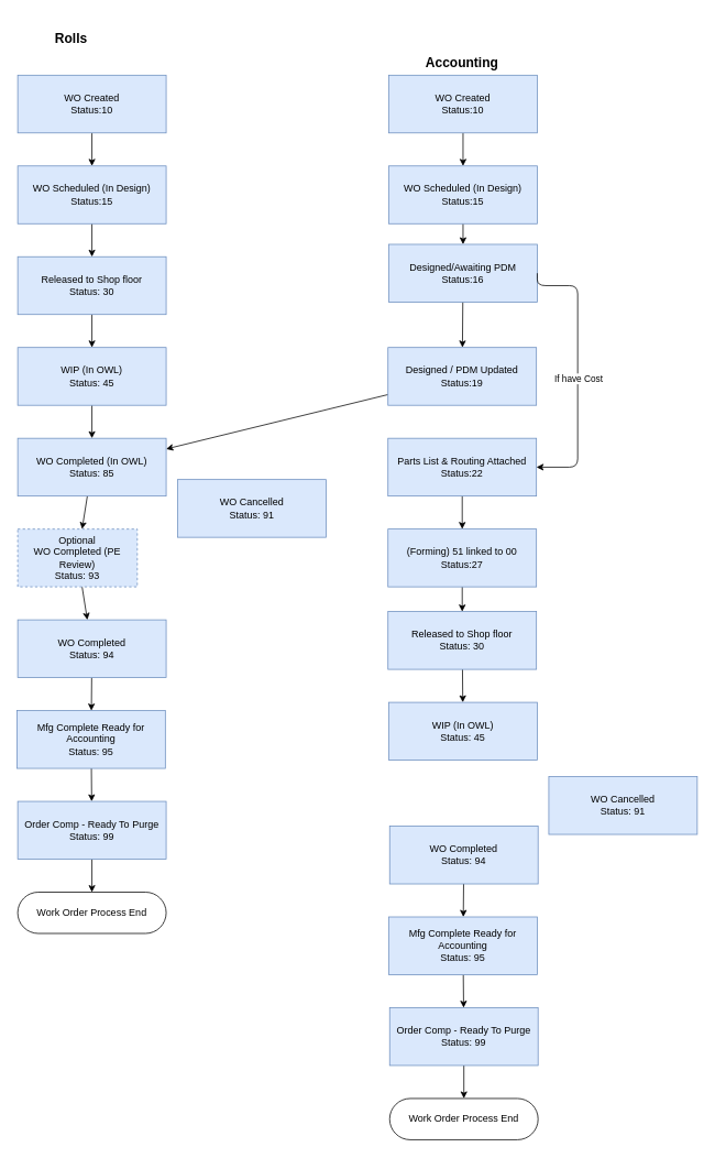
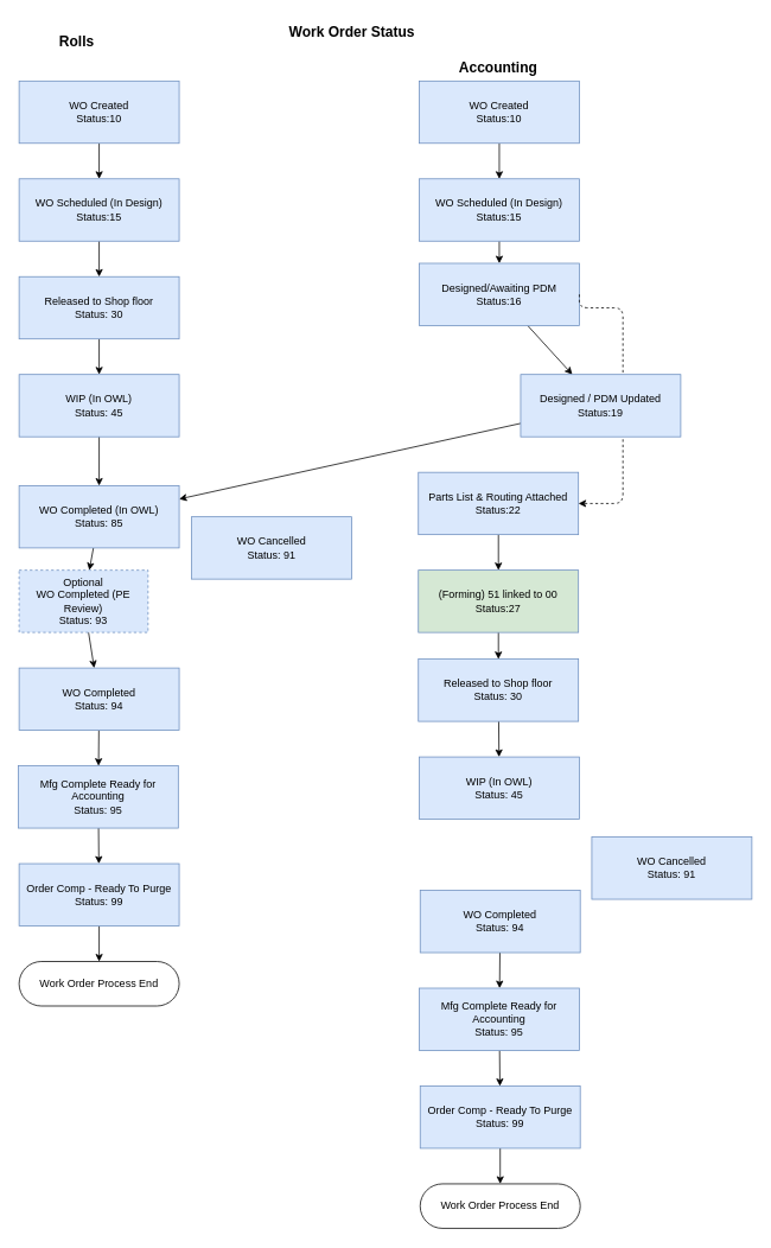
+ <mxCell id="7" value="&lt;font style=&quot;font-size: 16px&quot;&gt;&lt;b&gt;Work Order Status&lt;br&gt;&lt;/b&gt;&lt;/font&gt;" style="text;html=1;strokeColor=none;fillColor=none;align=center;verticalAlign=middle;whiteSpace=wrap;rounded=0;fontFamily=Helvetica;fontSize=12;fontColor=default;" parent="1" vertex="1"><mxGeometry x="161" y="20" width="469" height="30" as="geometry" /></mxCell>
- <mxCell id="43" style="edgeStyle=orthogonalEdgeStyle;html=1;exitX=1;exitY=0.5;exitDx=0;exitDy=0;entryX=1;entryY=0.5;entryDx=0;entryDy=0;" edge="1" parent="1" source="41" target="47"><mxGeometry relative="1" as="geometry"><mxPoint x="750" y="580" as="targetPoint" /><Array as="points"><mxPoint x="700" y="345" /><mxPoint x="700" y="565" /></Array></mxGeometry></mxCell>
+ <mxCell id="43" style="edgeStyle=orthogonalEdgeStyle;html=1;exitX=1;exitY=0.5;exitDx=0;exitDy=0;entryX=1;entryY=0.5;entryDx=0;entryDy=0;dashed=1;" edge="1" parent="1" source="41" target="47"><mxGeometry relative="1" as="geometry"><mxPoint x="750" y="580" as="targetPoint" /><Array as="points"><mxPoint x="700" y="345" /><mxPoint x="700" y="565" /></Array></mxGeometry></mxCell>
- <mxCell id="45" value="Designed / PDM Updated&lt;br&gt;Status:19" style="rounded=0;whiteSpace=wrap;html=1;fillColor=#dae8fc;strokeColor=#6c8ebf;" vertex="1" parent="1"><mxGeometry x="470" y="420" width="180" height="70" as="geometry" /></mxCell>
+ <mxCell id="45" value="Designed / PDM Updated&lt;br&gt;Status:19" style="rounded=0;whiteSpace=wrap;html=1;fillColor=#dae8fc;strokeColor=#6c8ebf;" vertex="1" parent="1"><mxGeometry x="585" y="420" width="180" height="70" as="geometry" /></mxCell>
- <mxCell id="24" value="WO Completed (In OWL)&lt;br&gt;Status: 85" style="rounded=0;whiteSpace=wrap;html=1;fillColor=#dae8fc;strokeColor=#6c8ebf;" vertex="1" parent="1"><mxGeometry x="21" y="530" width="180" height="70" as="geometry" /></mxCell>
+ <mxCell id="24" value="WO Completed (In OWL)&lt;br&gt;Status: 85" style="rounded=0;whiteSpace=wrap;html=1;fillColor=#dae8fc;strokeColor=#6c8ebf;" vertex="1" parent="1"><mxGeometry x="21" y="545" width="180" height="70" as="geometry" /></mxCell>
- <mxCell id="49" value="(Forming) 51 linked to 00&lt;br&gt;Status:27" style="rounded=0;whiteSpace=wrap;html=1;fillColor=#dae8fc;strokeColor=#6c8ebf;" vertex="1" parent="1"><mxGeometry x="470" y="640" width="180" height="70" as="geometry" /></mxCell>
+ <mxCell id="49" value="(Forming) 51 linked to 00&lt;br&gt;Status:27" style="rounded=0;whiteSpace=wrap;html=1;fillColor=#d5e8d4;strokeColor=#6c8ebf;" vertex="1" parent="1"><mxGeometry x="470" y="640" width="180" height="70" as="geometry" /></mxCell>
